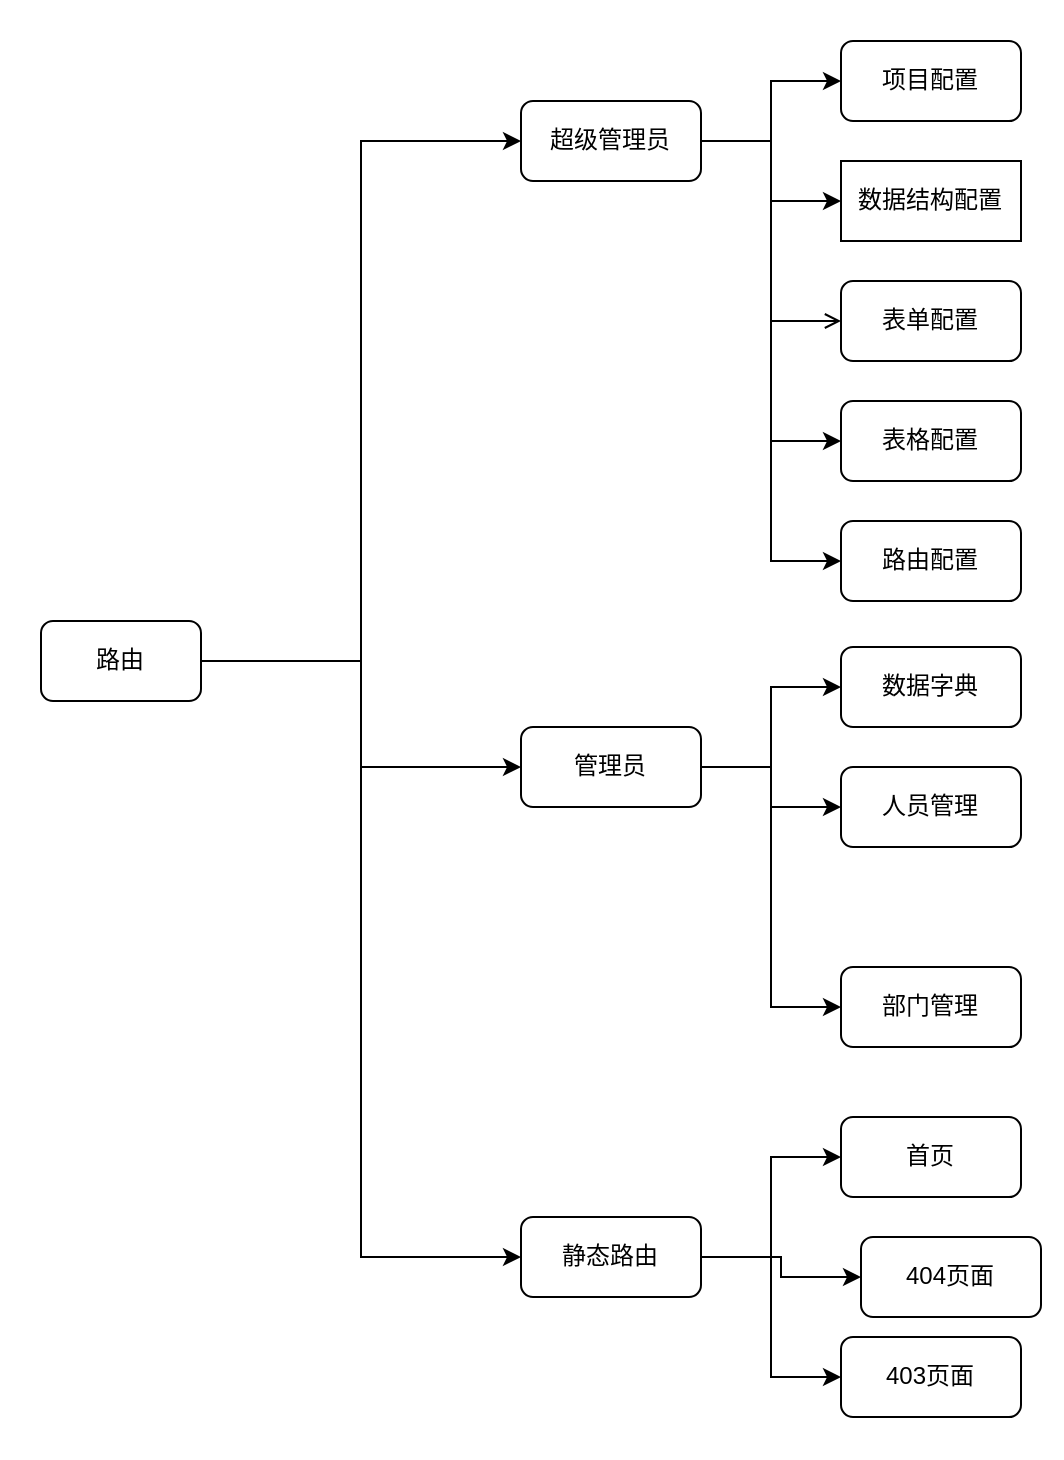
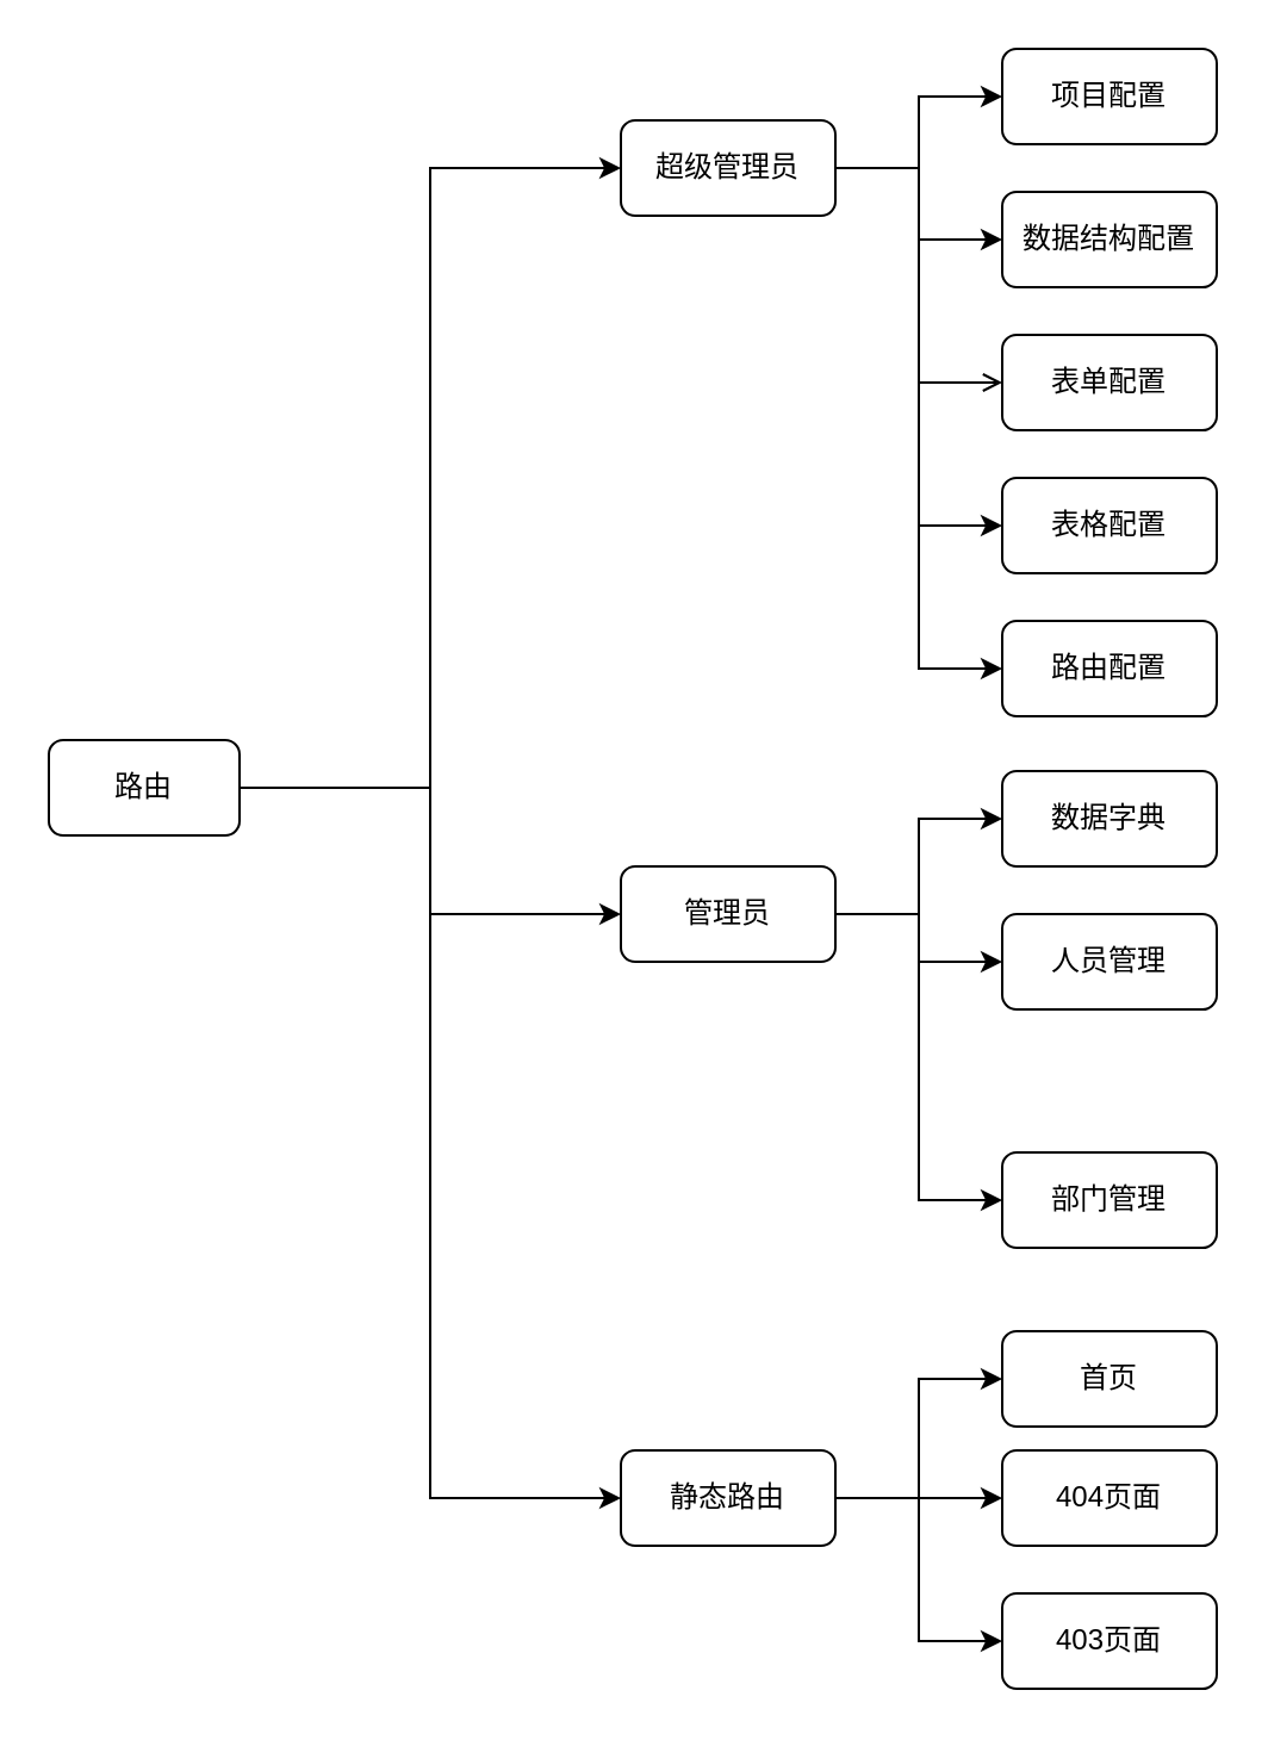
- <mxCell id="13" value="数据结构配置" style="whiteSpace=wrap;html=1;rounded=0;" vertex="1" parent="1"><mxGeometry x="420" y="80" width="90" height="40" as="geometry" /></mxCell>
+ <mxCell id="13" value="数据结构配置" style="rounded=1;whiteSpace=wrap;html=1;" vertex="1" parent="1"><mxGeometry x="420" y="80" width="90" height="40" as="geometry" /></mxCell>
- <mxCell id="29" value="404页面" style="rounded=1;whiteSpace=wrap;html=1;" vertex="1" parent="1"><mxGeometry x="430" y="618" width="90" height="40" as="geometry" /></mxCell>
+ <mxCell id="29" value="404页面" style="rounded=1;whiteSpace=wrap;html=1;" vertex="1" parent="1"><mxGeometry x="420" y="608" width="90" height="40" as="geometry" /></mxCell>
